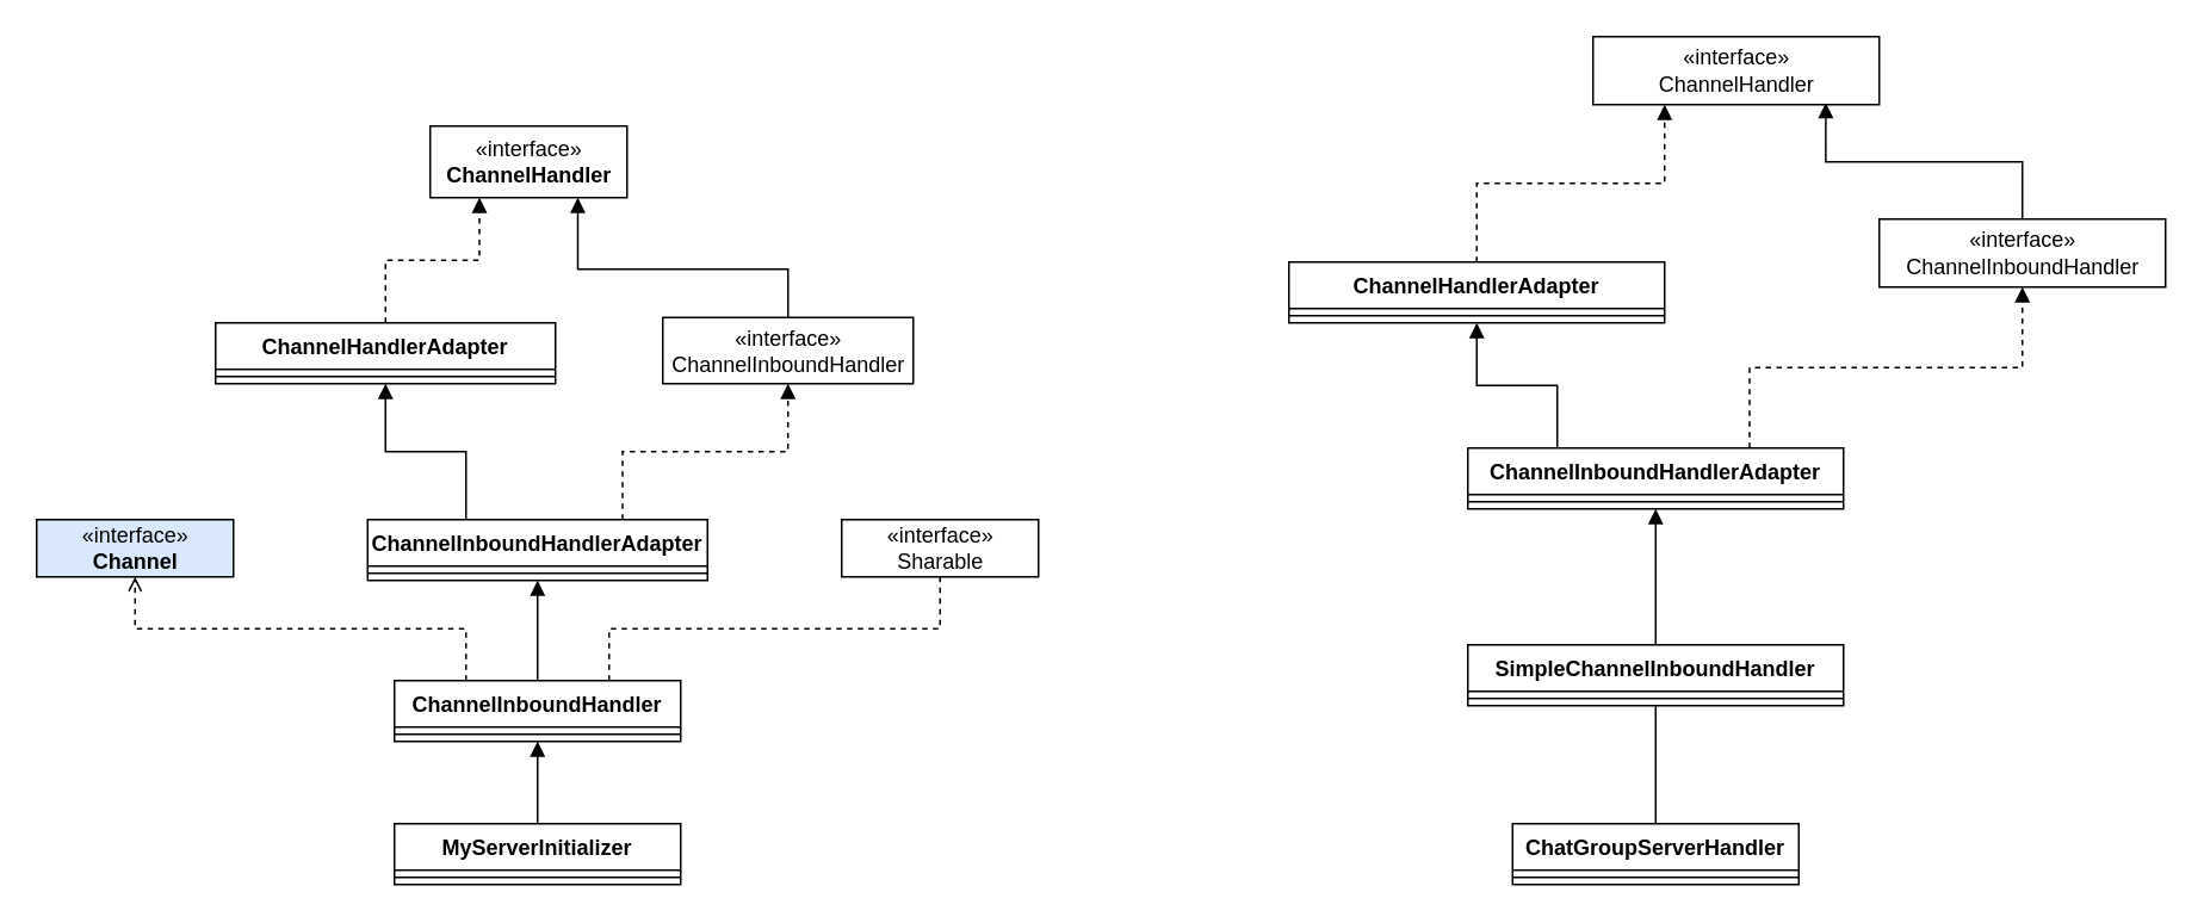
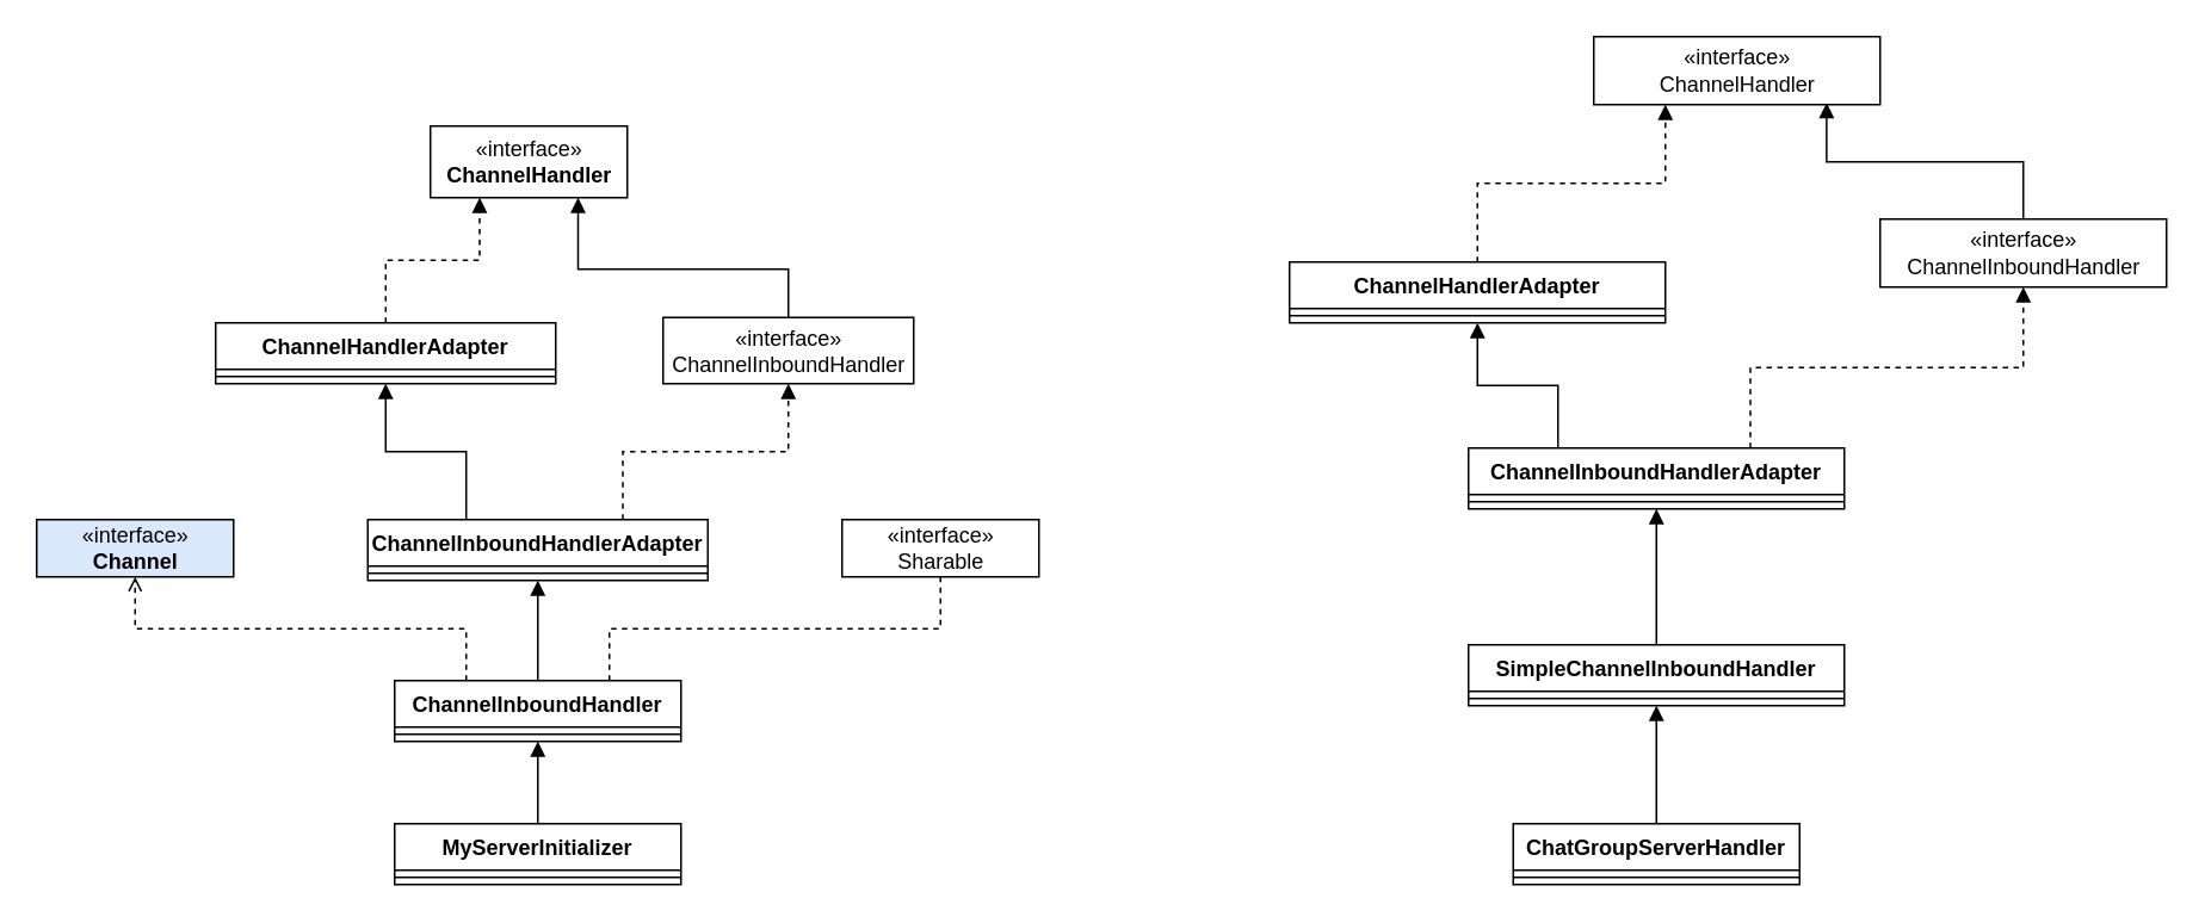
- <mxCell id="22" style="edgeStyle=orthogonalEdgeStyle;rounded=0;orthogonalLoop=1;jettySize=auto;html=1;entryX=0.5;entryY=1;entryDx=0;entryDy=0;endArrow=none;endFill=1;" edge="1" parent="1" source="23" target="26"><mxGeometry relative="1" as="geometry" /></mxCell>
+ <mxCell id="22" style="edgeStyle=orthogonalEdgeStyle;rounded=0;orthogonalLoop=1;jettySize=auto;html=1;entryX=0.5;entryY=1;entryDx=0;entryDy=0;endArrow=block;endFill=1;" edge="1" parent="1" source="23" target="26"><mxGeometry relative="1" as="geometry" /></mxCell>
